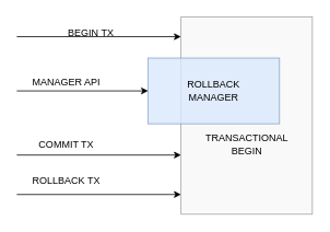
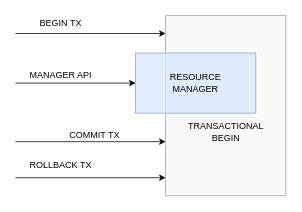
- <mxCell id="7" value="BEGIN TX" style="text;html=1;align=center;verticalAlign=middle;resizable=0;points=[];autosize=1;" parent="1" vertex="1"><mxGeometry x="75" y="30" width="70" height="20" as="geometry" /></mxCell>
+ <mxCell id="7" value="BEGIN TX" style="text;html=1;align=center;verticalAlign=middle;resizable=0;points=[];autosize=1;" parent="1" vertex="1"><mxGeometry x="45" y="20" width="70" height="20" as="geometry" /></mxCell>
- <mxCell id="12" value="ROLLBACK&lt;br&gt;MANAGER" style="whiteSpace=wrap;html=1;fillColor=#dae8fc;strokeColor=#6c8ebf;opacity=80;imageAspect=0;" parent="1" vertex="1"><mxGeometry x="180" y="70" width="160" height="80" as="geometry" /></mxCell>
+ <mxCell id="12" value="RESOURCE&lt;br&gt;MANAGER" style="whiteSpace=wrap;html=1;fillColor=#dae8fc;strokeColor=#6c8ebf;opacity=80;imageAspect=0;" parent="1" vertex="1"><mxGeometry x="180" y="70" width="160" height="80" as="geometry" /></mxCell>
- <mxCell id="9" value="COMMIT TX" style="text;html=1;align=center;verticalAlign=middle;resizable=0;points=[];autosize=1;" parent="1" vertex="1"><mxGeometry x="40" y="165" width="80" height="20" as="geometry" /></mxCell>
+ <mxCell id="9" value="COMMIT TX" style="text;html=1;align=center;verticalAlign=middle;resizable=0;points=[];autosize=1;" parent="1" vertex="1"><mxGeometry x="85" y="170" width="80" height="20" as="geometry" /></mxCell>
